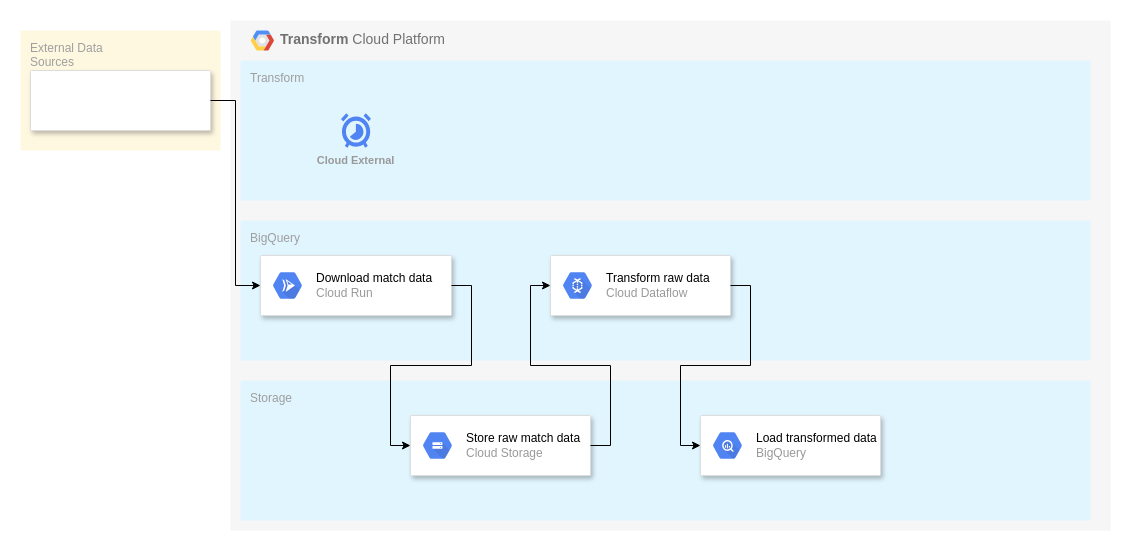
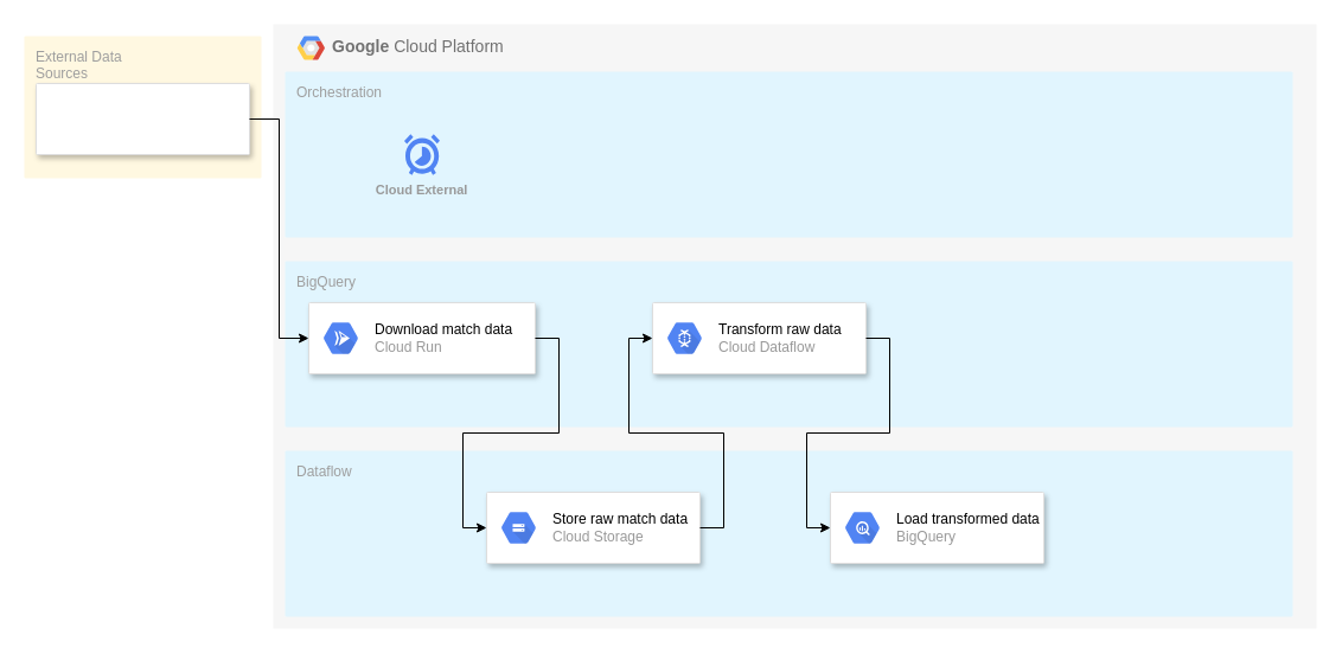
- <mxCell id="2" value="&lt;b&gt;Transform &lt;/b&gt;Cloud Platform" style="fillColor=#F6F6F6;strokeColor=none;shadow=0;gradientColor=none;fontSize=14;align=left;spacing=10;fontColor=#717171;9E9E9E;verticalAlign=top;spacingTop=-4;fontStyle=0;spacingLeft=40;html=1;container=0;" vertex="1" parent="1"><mxGeometry x="230" y="20" width="880" height="510" as="geometry" /></mxCell>
+ <mxCell id="2" value="&lt;b&gt;Google &lt;/b&gt;Cloud Platform" style="fillColor=#F6F6F6;strokeColor=none;shadow=0;gradientColor=none;fontSize=14;align=left;spacing=10;fontColor=#717171;9E9E9E;verticalAlign=top;spacingTop=-4;fontStyle=0;spacingLeft=40;html=1;container=0;" vertex="1" parent="1"><mxGeometry x="230" y="20" width="880" height="510" as="geometry" /></mxCell>
- <mxCell id="21" value="Transform" style="sketch=0;points=[[0,0,0],[0.25,0,0],[0.5,0,0],[0.75,0,0],[1,0,0],[1,0.25,0],[1,0.5,0],[1,0.75,0],[1,1,0],[0.75,1,0],[0.5,1,0],[0.25,1,0],[0,1,0],[0,0.75,0],[0,0.5,0],[0,0.25,0]];rounded=1;absoluteArcSize=1;arcSize=2;html=1;strokeColor=none;gradientColor=none;shadow=0;dashed=0;fontSize=12;fontColor=#9E9E9E;align=left;verticalAlign=top;spacing=10;spacingTop=-4;fillColor=#E1F5FE;" vertex="1" parent="1"><mxGeometry x="240" y="60" width="850" height="140" as="geometry" /></mxCell>
+ <mxCell id="21" value="Orchestration" style="sketch=0;points=[[0,0,0],[0.25,0,0],[0.5,0,0],[0.75,0,0],[1,0,0],[1,0.25,0],[1,0.5,0],[1,0.75,0],[1,1,0],[0.75,1,0],[0.5,1,0],[0.25,1,0],[0,1,0],[0,0.75,0],[0,0.5,0],[0,0.25,0]];rounded=1;absoluteArcSize=1;arcSize=2;html=1;strokeColor=none;gradientColor=none;shadow=0;dashed=0;fontSize=12;fontColor=#9E9E9E;align=left;verticalAlign=top;spacing=10;spacingTop=-4;fillColor=#E1F5FE;" vertex="1" parent="1"><mxGeometry x="240" y="60" width="850" height="140" as="geometry" /></mxCell>
- <mxCell id="3" value="Storage" style="sketch=0;points=[[0,0,0],[0.25,0,0],[0.5,0,0],[0.75,0,0],[1,0,0],[1,0.25,0],[1,0.5,0],[1,0.75,0],[1,1,0],[0.75,1,0],[0.5,1,0],[0.25,1,0],[0,1,0],[0,0.75,0],[0,0.5,0],[0,0.25,0]];rounded=1;absoluteArcSize=1;arcSize=2;html=1;strokeColor=none;gradientColor=none;shadow=0;dashed=0;fontSize=12;fontColor=#9E9E9E;align=left;verticalAlign=top;spacing=10;spacingTop=-4;fillColor=#E1F5FE;" vertex="1" parent="1"><mxGeometry x="240" y="380" width="850" height="140" as="geometry" /></mxCell>
+ <mxCell id="3" value="Dataflow" style="sketch=0;points=[[0,0,0],[0.25,0,0],[0.5,0,0],[0.75,0,0],[1,0,0],[1,0.25,0],[1,0.5,0],[1,0.75,0],[1,1,0],[0.75,1,0],[0.5,1,0],[0.25,1,0],[0,1,0],[0,0.75,0],[0,0.5,0],[0,0.25,0]];rounded=1;absoluteArcSize=1;arcSize=2;html=1;strokeColor=none;gradientColor=none;shadow=0;dashed=0;fontSize=12;fontColor=#9E9E9E;align=left;verticalAlign=top;spacing=10;spacingTop=-4;fillColor=#E1F5FE;" vertex="1" parent="1"><mxGeometry x="240" y="380" width="850" height="140" as="geometry" /></mxCell>
